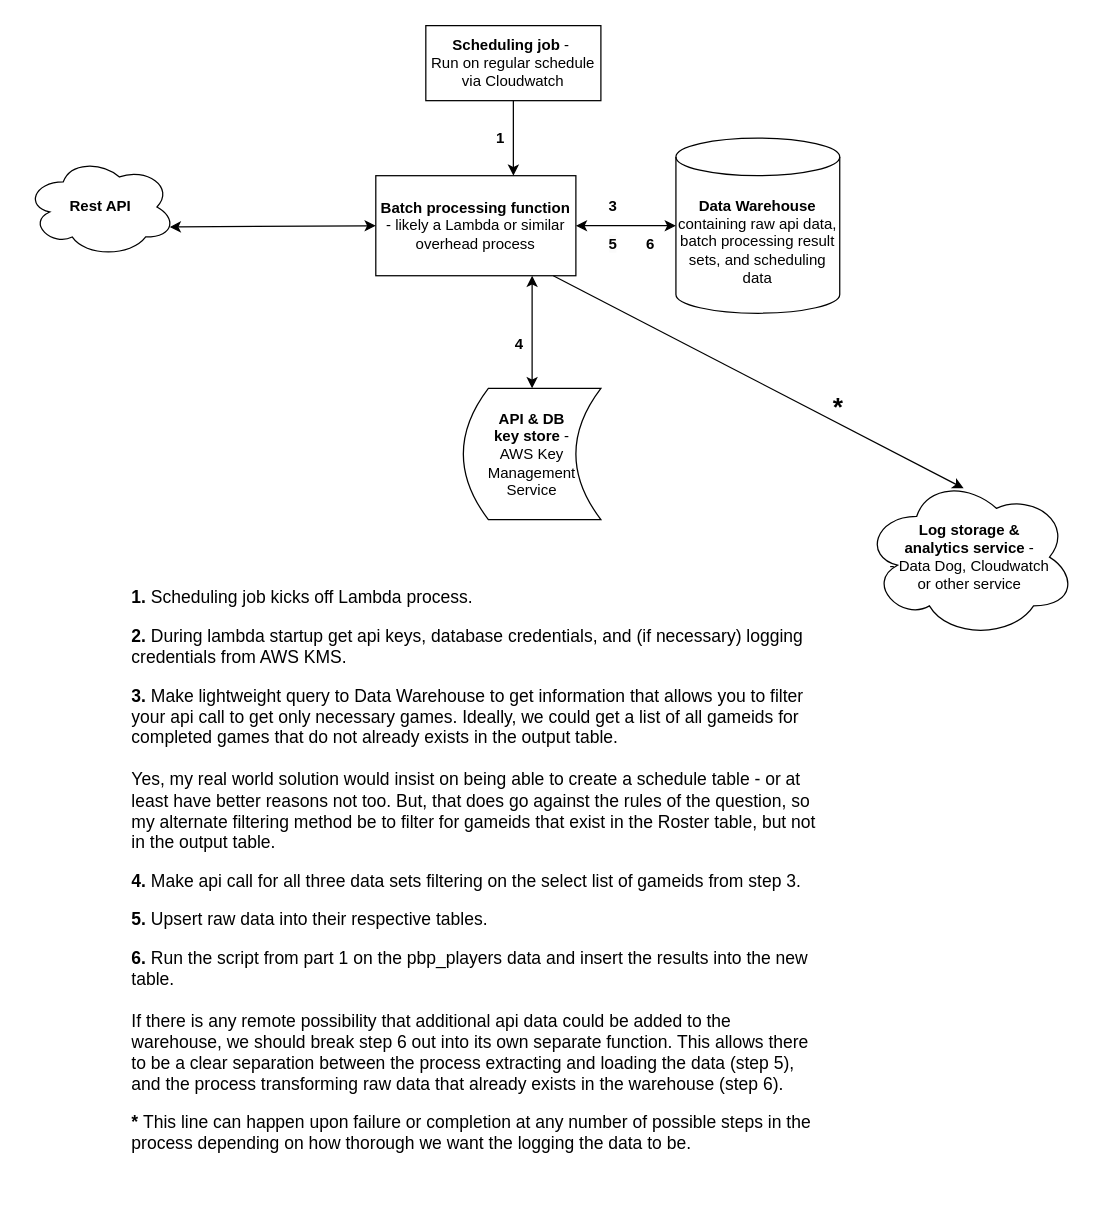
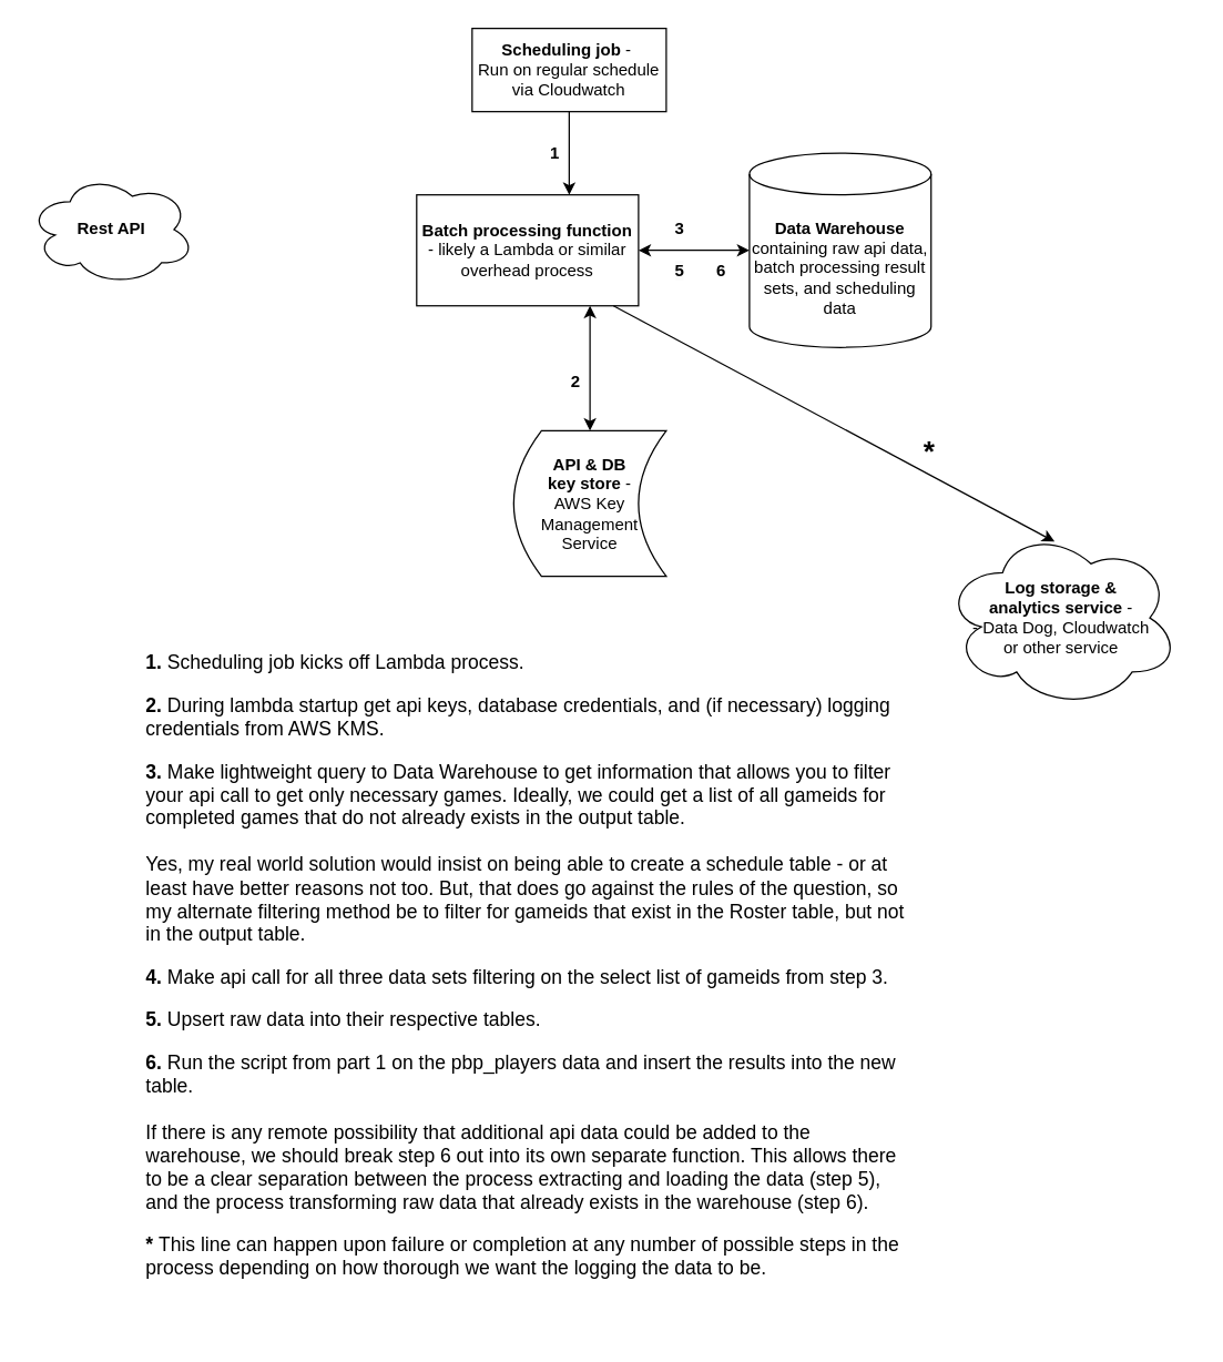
- <mxCell id="4" value="" style="endArrow=classic;startArrow=classic;html=1;rounded=0;entryX=0;entryY=0.5;entryDx=0;entryDy=0;exitX=0.96;exitY=0.7;exitDx=0;exitDy=0;exitPerimeter=0;" edge="1" parent="1" source="2" target="3"><mxGeometry width="50" height="50" relative="1" as="geometry"><mxPoint x="420" y="360" as="sourcePoint" /><mxPoint x="470" y="310" as="targetPoint" /><Array as="points" /></mxGeometry></mxCell>
- <mxCell id="14" value="&lt;b&gt;4&lt;/b&gt;" style="text;html=1;strokeColor=none;fillColor=none;align=center;verticalAlign=middle;whiteSpace=wrap;rounded=0;" vertex="1" parent="1"><mxGeometry x="385" y="260" width="60" height="30" as="geometry" /></mxCell>
+ <mxCell id="14" value="&lt;b&gt;2&lt;/b&gt;" style="text;html=1;strokeColor=none;fillColor=none;align=center;verticalAlign=middle;whiteSpace=wrap;rounded=0;" vertex="1" parent="1"><mxGeometry x="385" y="260" width="60" height="30" as="geometry" /></mxCell>
- <mxCell id="5" value="&lt;b&gt;Log storage &amp;amp; &lt;br&gt;analytics service&lt;/b&gt; -&lt;br&gt;- Data Dog, Cloudwatch &lt;br&gt;or other service" style="ellipse;shape=cloud;whiteSpace=wrap;html=1;" vertex="1" parent="1"><mxGeometry x="690" y="380" width="170" height="130" as="geometry" /></mxCell>
+ <mxCell id="5" value="&lt;b&gt;Log storage &amp;amp; &lt;br&gt;analytics service&lt;/b&gt; -&lt;br&gt;- Data Dog, Cloudwatch &lt;br&gt;or other service" style="ellipse;shape=cloud;whiteSpace=wrap;html=1;" vertex="1" parent="1"><mxGeometry x="680" y="380" width="170" height="130" as="geometry" /></mxCell>
